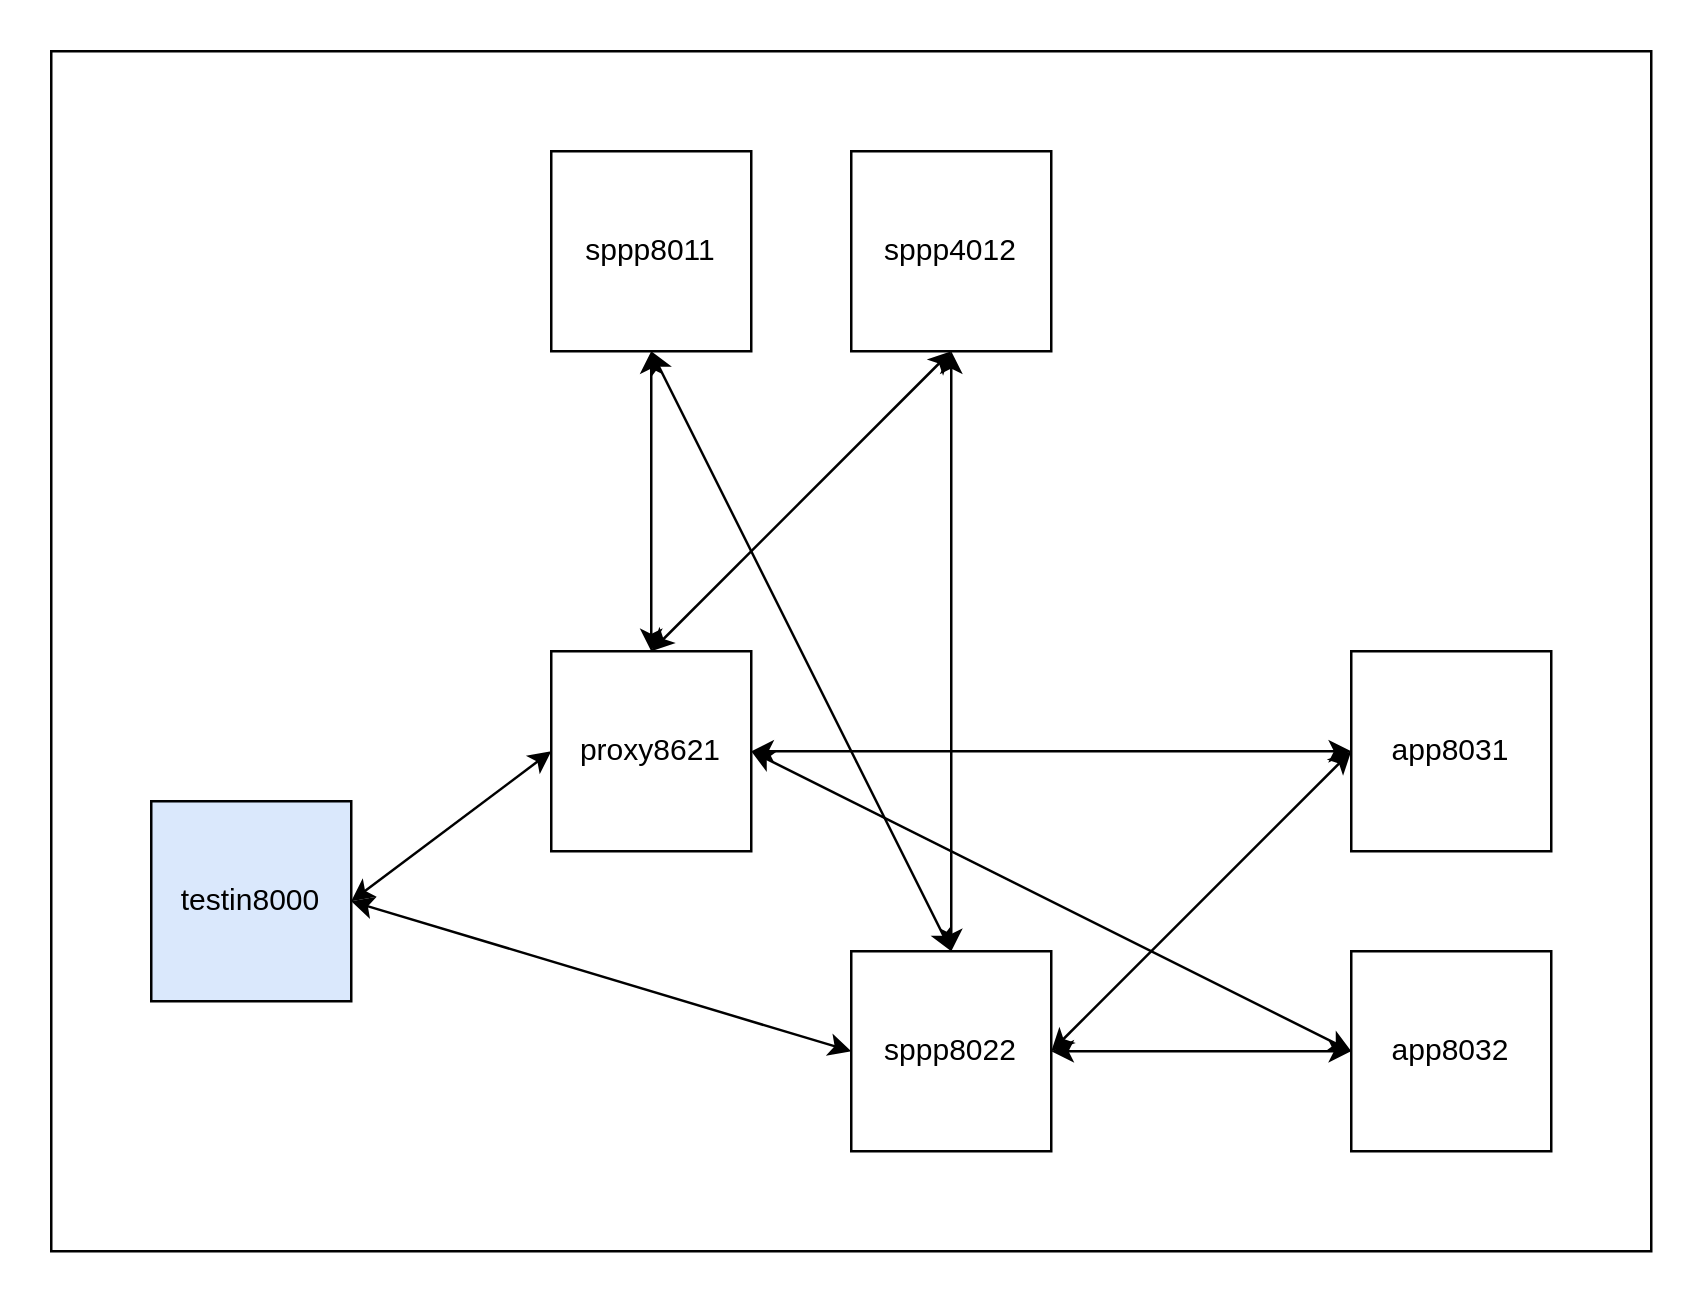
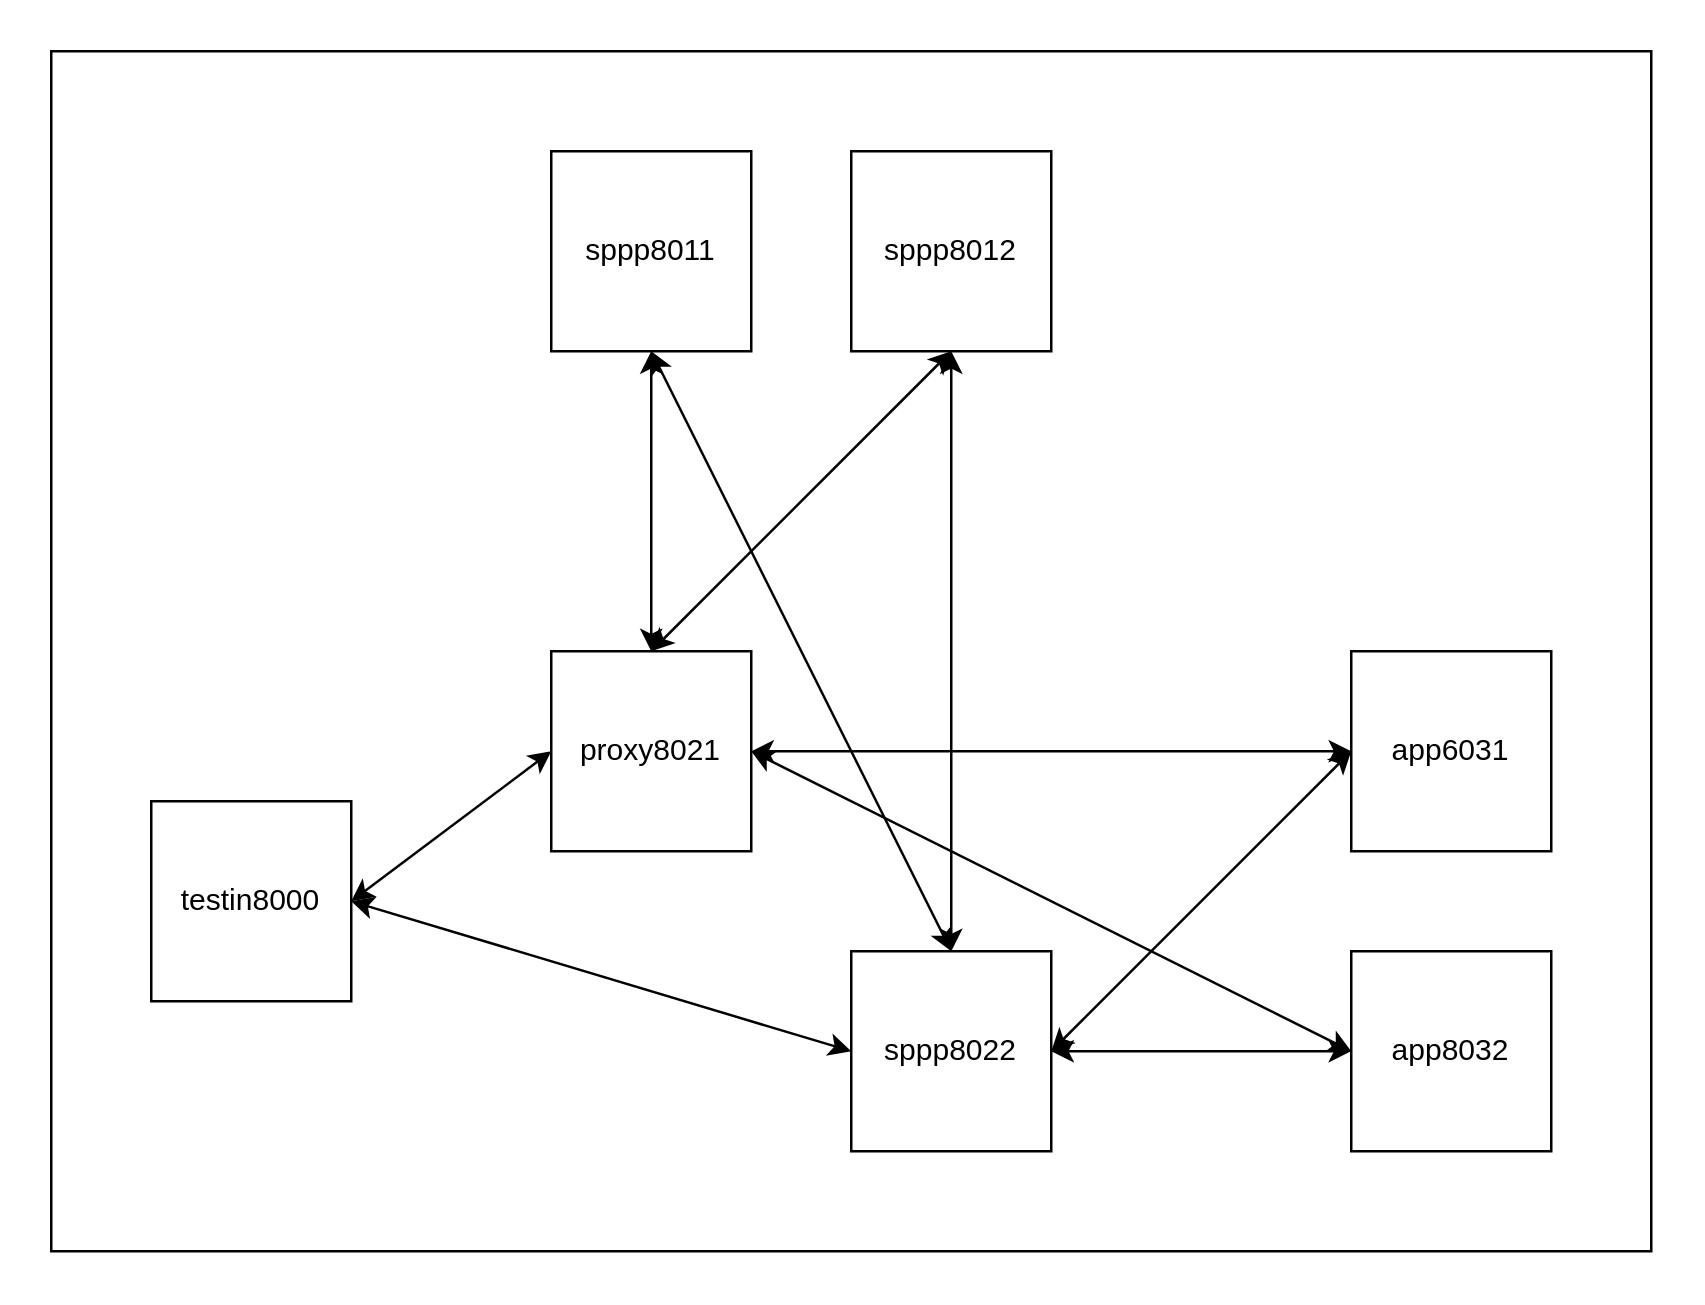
- <mxCell id="7" value="sppp4012" style="rounded=0;whiteSpace=wrap;html=1;" parent="1" vertex="1"><mxGeometry x="340" y="60" width="80" height="80" as="geometry" /></mxCell>
+ <mxCell id="7" value="sppp8012" style="rounded=0;whiteSpace=wrap;html=1;" parent="1" vertex="1"><mxGeometry x="340" y="60" width="80" height="80" as="geometry" /></mxCell>
- <mxCell id="6" value="proxy8621" style="rounded=0;whiteSpace=wrap;html=1;" parent="1" vertex="1"><mxGeometry x="220" y="260" width="80" height="80" as="geometry" /></mxCell>
+ <mxCell id="6" value="proxy8021" style="rounded=0;whiteSpace=wrap;html=1;" parent="1" vertex="1"><mxGeometry x="220" y="260" width="80" height="80" as="geometry" /></mxCell>
- <mxCell id="5" value="app8031" style="rounded=0;whiteSpace=wrap;html=1;" parent="1" vertex="1"><mxGeometry x="540" y="260" width="80" height="80" as="geometry" /></mxCell>
+ <mxCell id="5" value="app6031" style="rounded=0;whiteSpace=wrap;html=1;" parent="1" vertex="1"><mxGeometry x="540" y="260" width="80" height="80" as="geometry" /></mxCell>
- <mxCell id="4" value="testin8000" style="rounded=0;whiteSpace=wrap;html=1;fillColor=#dae8fc;" parent="1" vertex="1"><mxGeometry x="60" y="320" width="80" height="80" as="geometry" /></mxCell>
+ <mxCell id="4" value="testin8000" style="rounded=0;whiteSpace=wrap;html=1;" parent="1" vertex="1"><mxGeometry x="60" y="320" width="80" height="80" as="geometry" /></mxCell>
